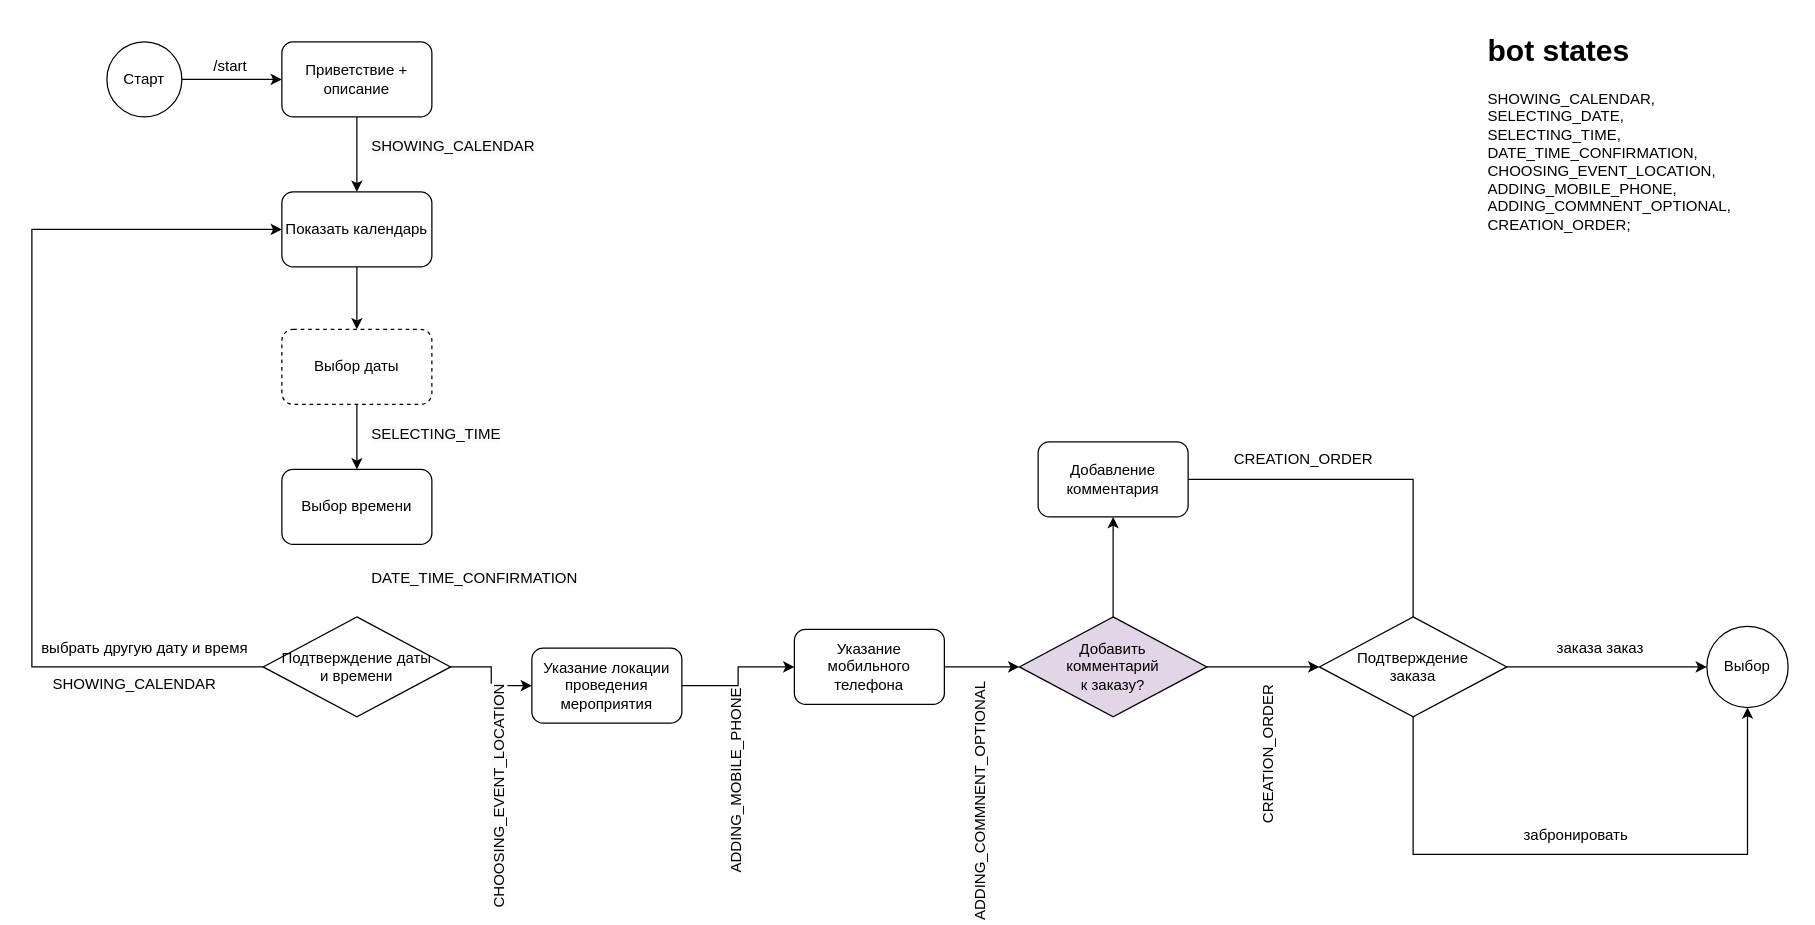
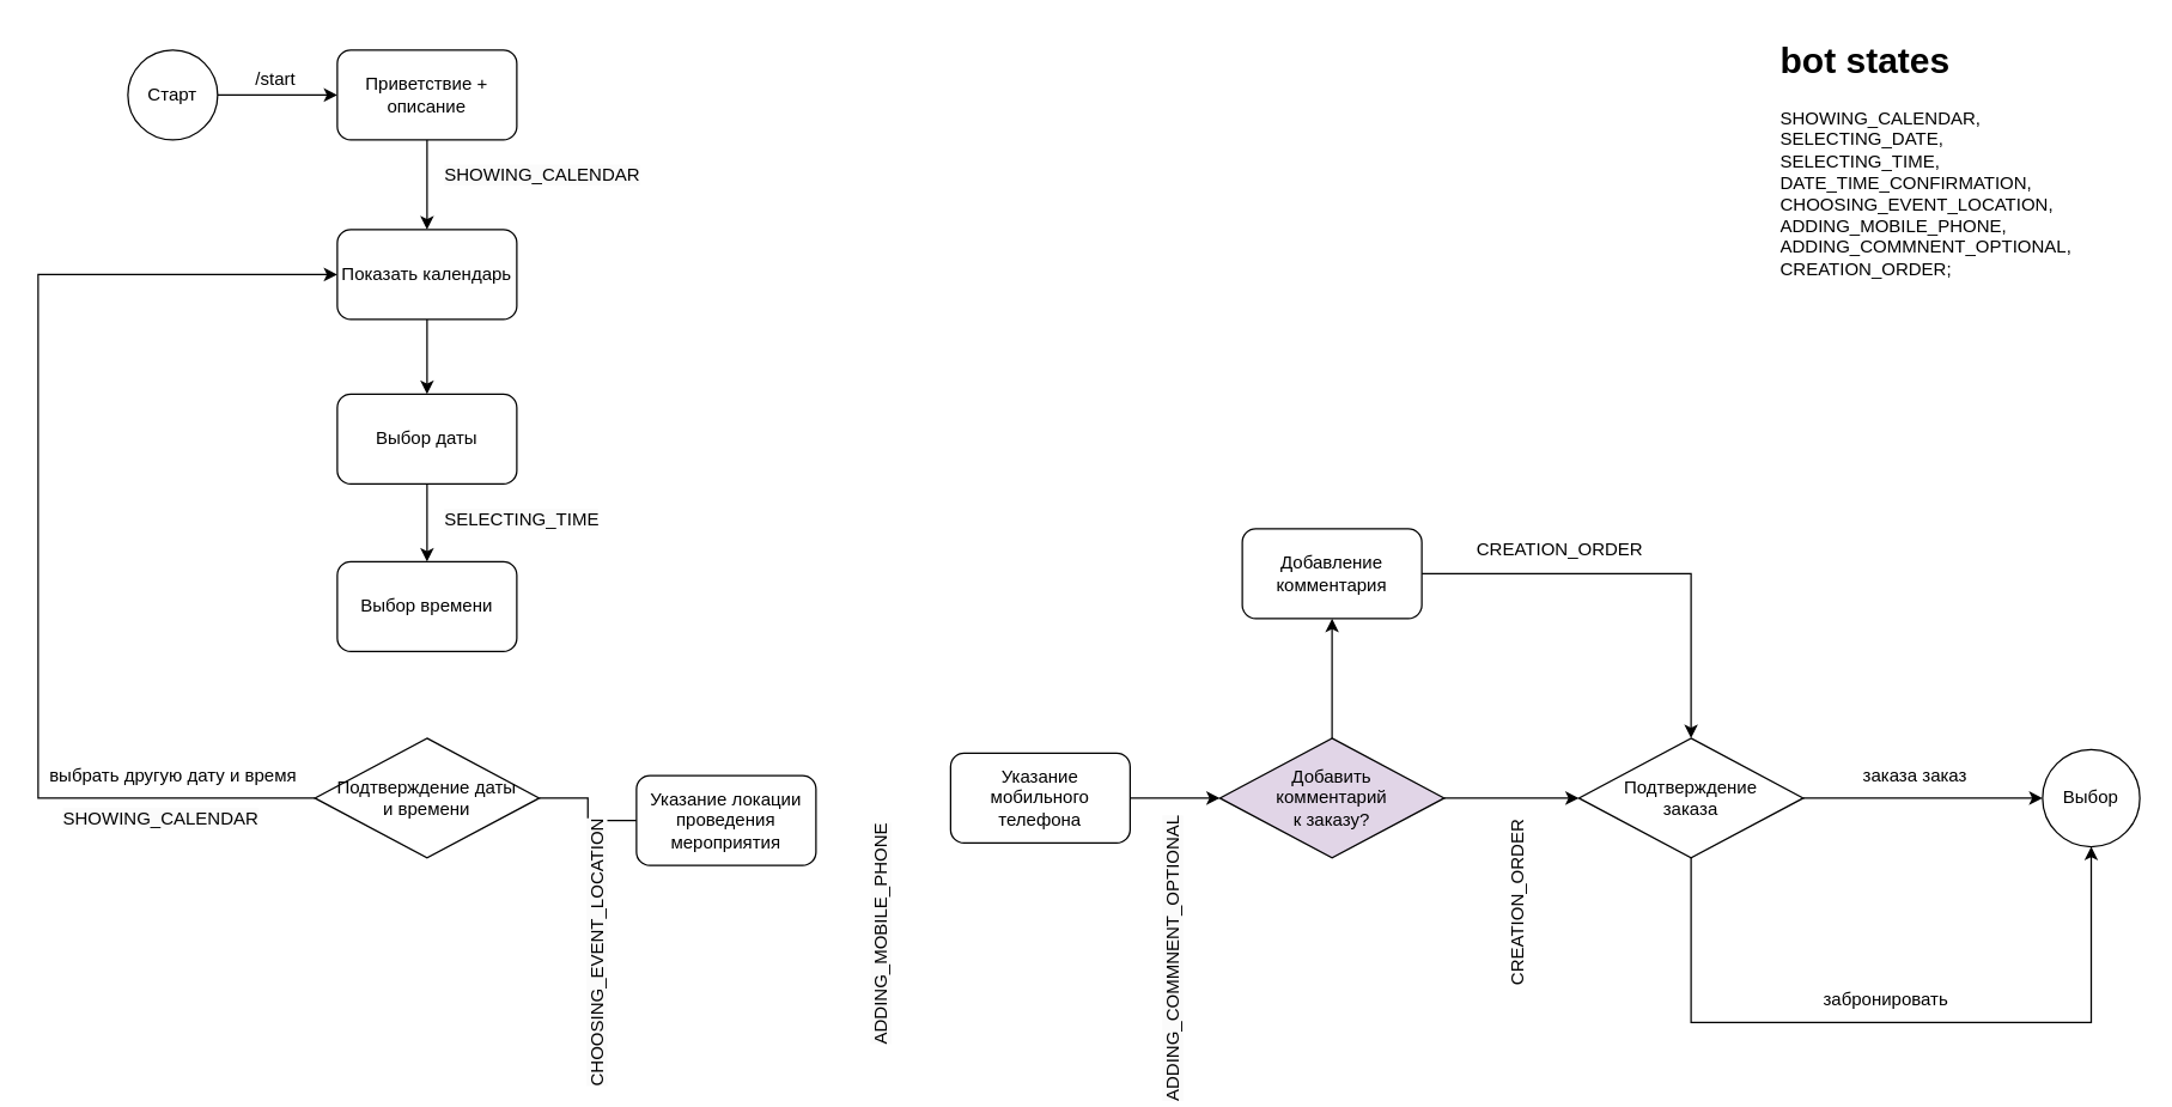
- <mxCell id="19" value="Выбор даты" style="rounded=1;whiteSpace=wrap;html=1;dashed=1;" vertex="1" parent="1"><mxGeometry x="225" y="263" width="120" height="60" as="geometry" /></mxCell>
+ <mxCell id="19" value="Выбор даты" style="rounded=1;whiteSpace=wrap;html=1;" vertex="1" parent="1"><mxGeometry x="225" y="263" width="120" height="60" as="geometry" /></mxCell>
- <mxCell id="22" value="&lt;span style=&quot;color: rgb(0, 0, 0); font-family: Helvetica; font-size: 12px; font-style: normal; font-variant-ligatures: normal; font-variant-caps: normal; font-weight: 400; letter-spacing: normal; orphans: 2; text-align: left; text-indent: 0px; text-transform: none; widows: 2; word-spacing: 0px; -webkit-text-stroke-width: 0px; background-color: rgb(251, 251, 251); text-decoration-thickness: initial; text-decoration-style: initial; text-decoration-color: initial; float: none; display: inline !important;&quot;&gt;DATE_TIME_CONFIRMATION&lt;/span&gt;" style="text;whiteSpace=wrap;html=1;" vertex="1" parent="1"><mxGeometry x="295" y="448" width="200" height="40" as="geometry" /></mxCell>
- <mxCell id="30" style="edgeStyle=orthogonalEdgeStyle;rounded=0;orthogonalLoop=1;jettySize=auto;html=1;entryX=0.5;entryY=0;entryDx=0;entryDy=0;endArrow=none;" edge="1" parent="1" source="31" target="37"><mxGeometry relative="1" as="geometry"><mxPoint x="1125" y="503" as="targetPoint" /></mxGeometry></mxCell>
+ <mxCell id="30" style="edgeStyle=orthogonalEdgeStyle;rounded=0;orthogonalLoop=1;jettySize=auto;html=1;entryX=0.5;entryY=0;entryDx=0;entryDy=0;" edge="1" parent="1" source="31" target="37"><mxGeometry relative="1" as="geometry"><mxPoint x="1125" y="503" as="targetPoint" /></mxGeometry></mxCell>
- <mxCell id="23" value="" style="edgeStyle=orthogonalEdgeStyle;rounded=0;orthogonalLoop=1;jettySize=auto;html=1;" edge="1" parent="1" source="24" target="28"><mxGeometry relative="1" as="geometry" /></mxCell>
- <mxCell id="11" style="edgeStyle=orthogonalEdgeStyle;rounded=0;orthogonalLoop=1;jettySize=auto;html=1;entryX=0;entryY=0.5;entryDx=0;entryDy=0;" edge="1" parent="1" source="12" target="24"><mxGeometry relative="1" as="geometry" /></mxCell>
+ <mxCell id="11" style="edgeStyle=orthogonalEdgeStyle;rounded=0;orthogonalLoop=1;jettySize=auto;html=1;entryX=0;entryY=0.5;entryDx=0;entryDy=0;endArrow=none;" edge="1" parent="1" source="12" target="24"><mxGeometry relative="1" as="geometry" /></mxCell>
